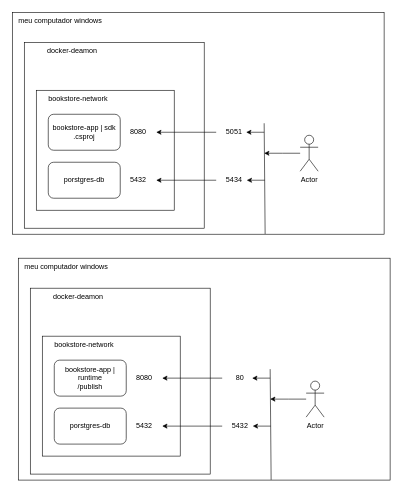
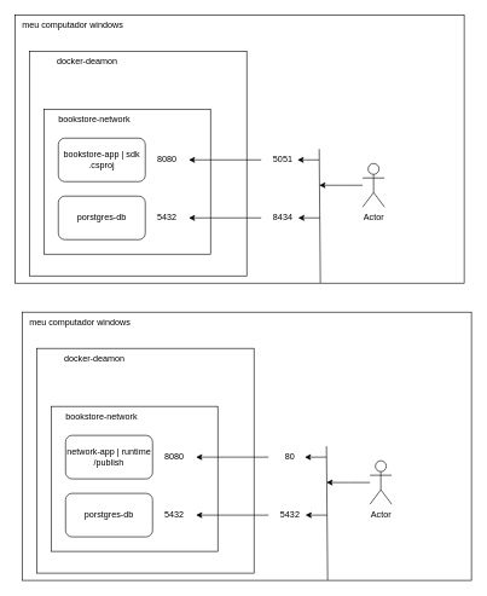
- <mxCell id="17" value="5434" style="text;html=1;strokeColor=none;fillColor=none;align=center;verticalAlign=middle;whiteSpace=wrap;rounded=0;" vertex="1" parent="1"><mxGeometry x="360" y="285" width="60" height="30" as="geometry" /></mxCell>
+ <mxCell id="17" value="8434" style="text;html=1;strokeColor=none;fillColor=none;align=center;verticalAlign=middle;whiteSpace=wrap;rounded=0;" vertex="1" parent="1"><mxGeometry x="360" y="285" width="60" height="30" as="geometry" /></mxCell>
- <mxCell id="26" value="bookstore-app | runtime&lt;br&gt;/publish" style="rounded=1;whiteSpace=wrap;html=1;" vertex="1" parent="1"><mxGeometry x="90" y="600" width="120" height="60" as="geometry" /></mxCell>
+ <mxCell id="26" value="network-app | runtime&lt;br&gt;/publish" style="rounded=1;whiteSpace=wrap;html=1;" vertex="1" parent="1"><mxGeometry x="90" y="600" width="120" height="60" as="geometry" /></mxCell>
